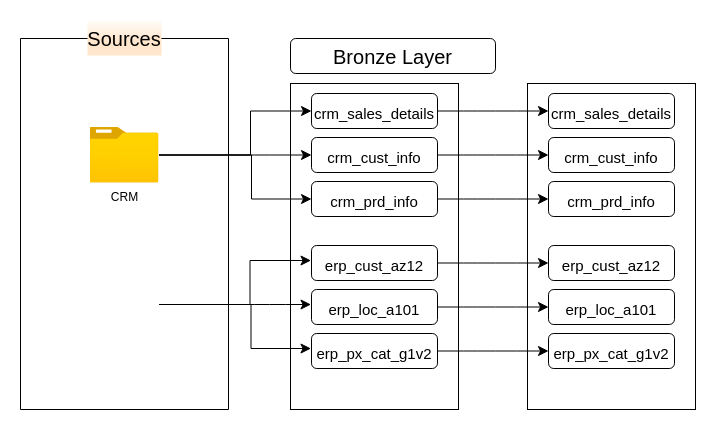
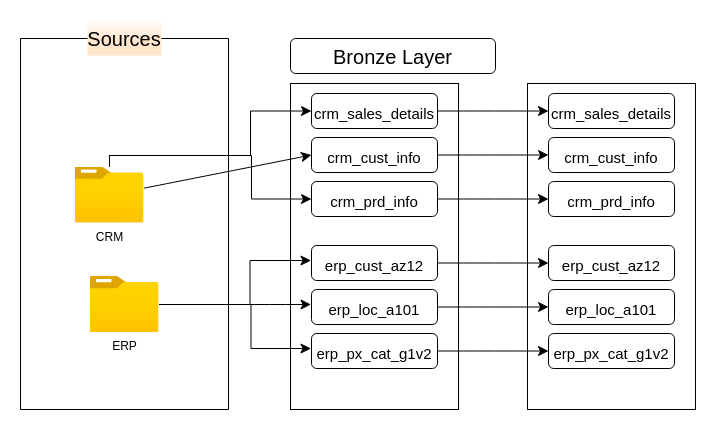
- <mxCell id="5" value="CRM&lt;div&gt;&lt;br&gt;&lt;/div&gt;" style="image;aspect=fixed;html=1;points=[];align=center;fontSize=12;image=img/lib/azure2/general/Folder_Blank.svg;" vertex="1" parent="4"><mxGeometry x="69.5" y="88.5" width="69" height="56.0" as="geometry" /></mxCell>
+ <mxCell id="5" value="CRM&lt;div&gt;&lt;br&gt;&lt;/div&gt;" style="image;aspect=fixed;html=1;points=[];align=center;fontSize=12;image=img/lib/azure2/general/Folder_Blank.svg;" vertex="1" parent="4"><mxGeometry x="54.5" y="128.5" width="69" height="56.0" as="geometry" /></mxCell>
+ <mxCell id="6" value="&lt;div&gt;ERP&lt;/div&gt;&lt;div&gt;&lt;br&gt;&lt;/div&gt;" style="image;aspect=fixed;html=1;points=[];align=center;fontSize=12;image=img/lib/azure2/general/Folder_Blank.svg;" vertex="1" parent="4"><mxGeometry x="69.5" y="238" width="69" height="56.0" as="geometry" /></mxCell>
